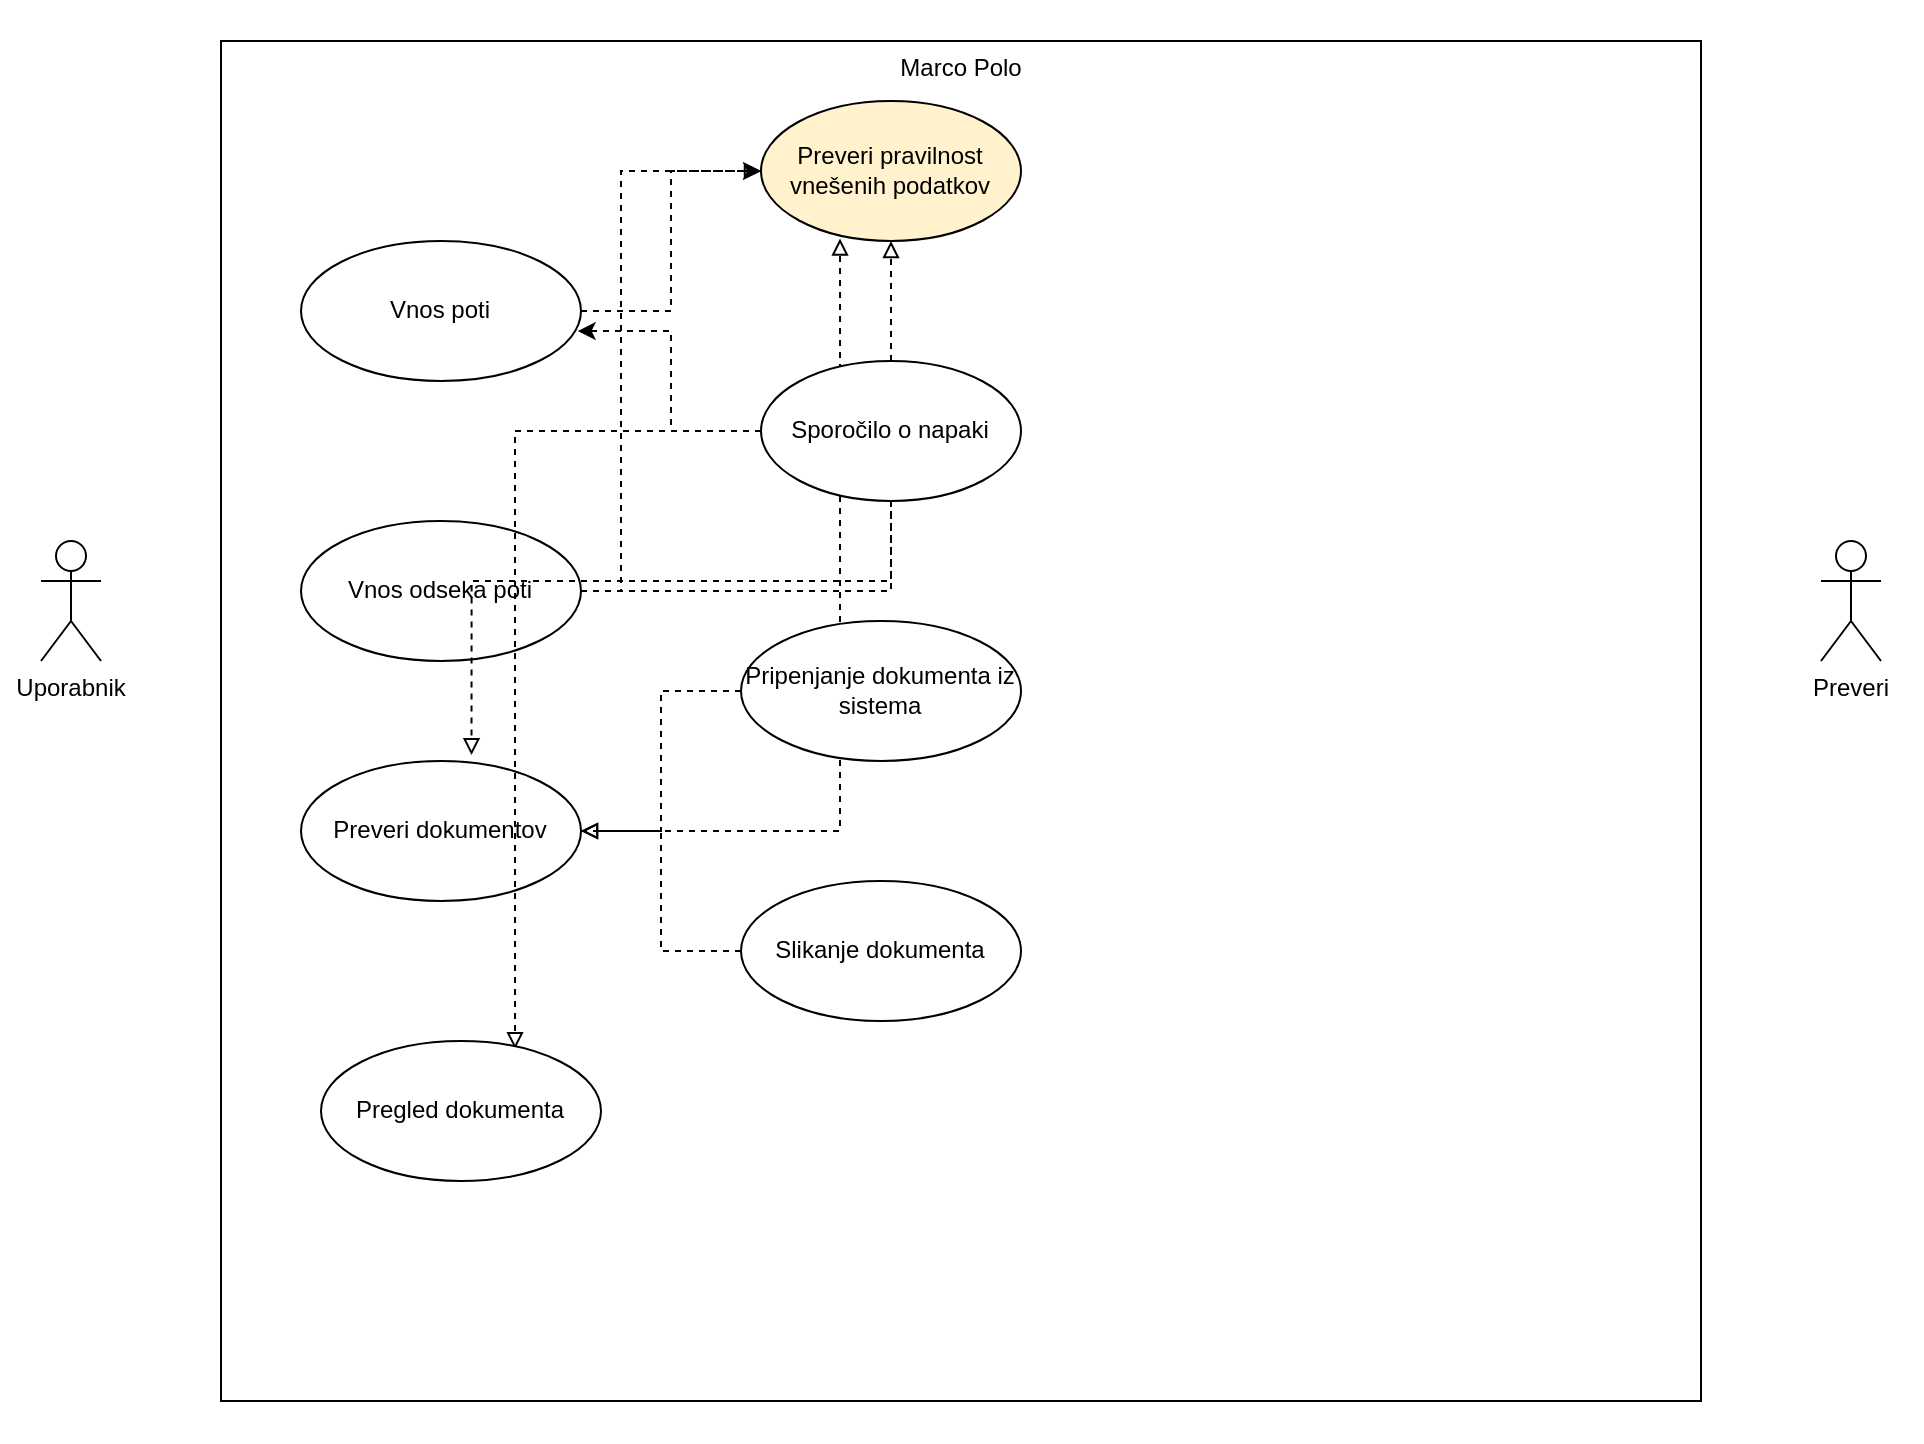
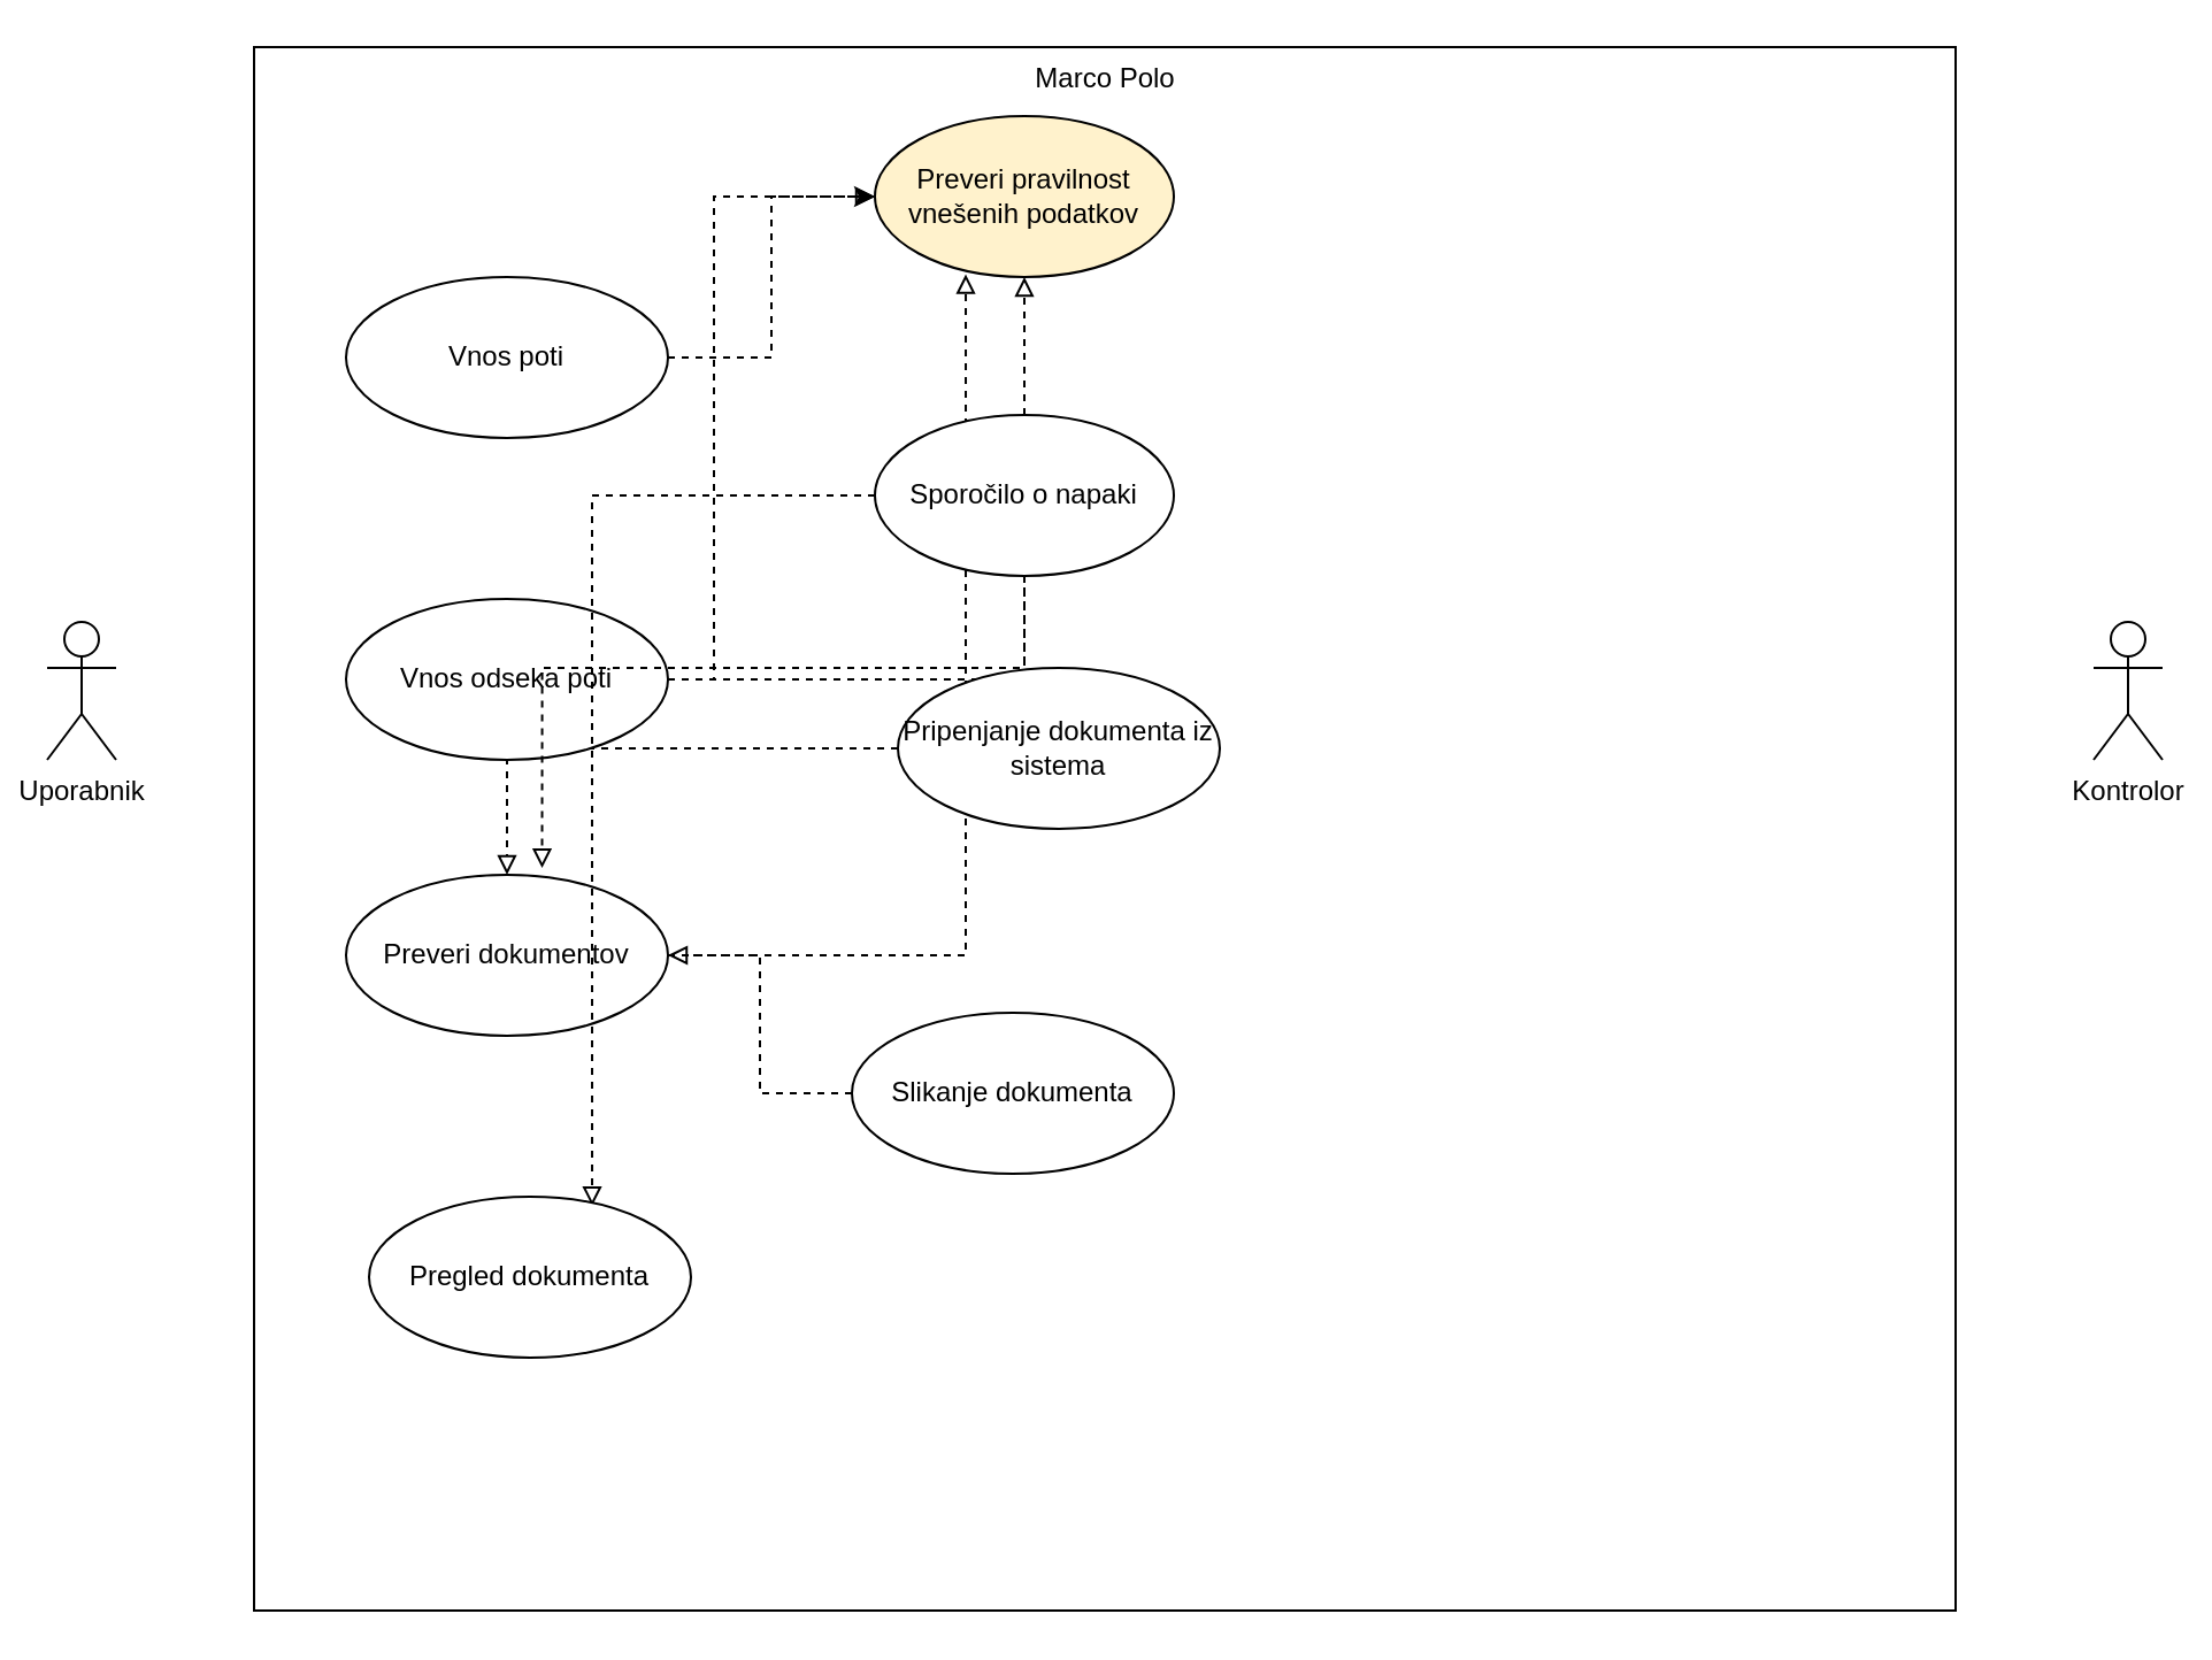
- <mxCell id="15" style="edgeStyle=orthogonalEdgeStyle;rounded=0;orthogonalLoop=1;jettySize=auto;html=1;entryX=0.988;entryY=0.643;entryDx=0;entryDy=0;entryPerimeter=0;dashed=1;" edge="1" parent="1" source="18" target="10"><mxGeometry relative="1" as="geometry" /></mxCell>
- <mxCell id="4" value="Preveri" style="shape=umlActor;verticalLabelPosition=bottom;verticalAlign=top;html=1;" vertex="1" parent="1"><mxGeometry x="910" y="270" width="30" height="60" as="geometry" /></mxCell>
+ <mxCell id="4" value="Kontrolor" style="shape=umlActor;verticalLabelPosition=bottom;verticalAlign=top;html=1;" vertex="1" parent="1"><mxGeometry x="910" y="270" width="30" height="60" as="geometry" /></mxCell>
- <mxCell id="20" value="Pripenjanje dokumenta iz sistema" style="ellipse;whiteSpace=wrap;html=1;" vertex="1" parent="1"><mxGeometry x="370" y="310" width="140" height="70" as="geometry" /></mxCell>
+ <mxCell id="20" value="Pripenjanje dokumenta iz sistema" style="ellipse;whiteSpace=wrap;html=1;" vertex="1" parent="1"><mxGeometry x="390" y="290" width="140" height="70" as="geometry" /></mxCell>
